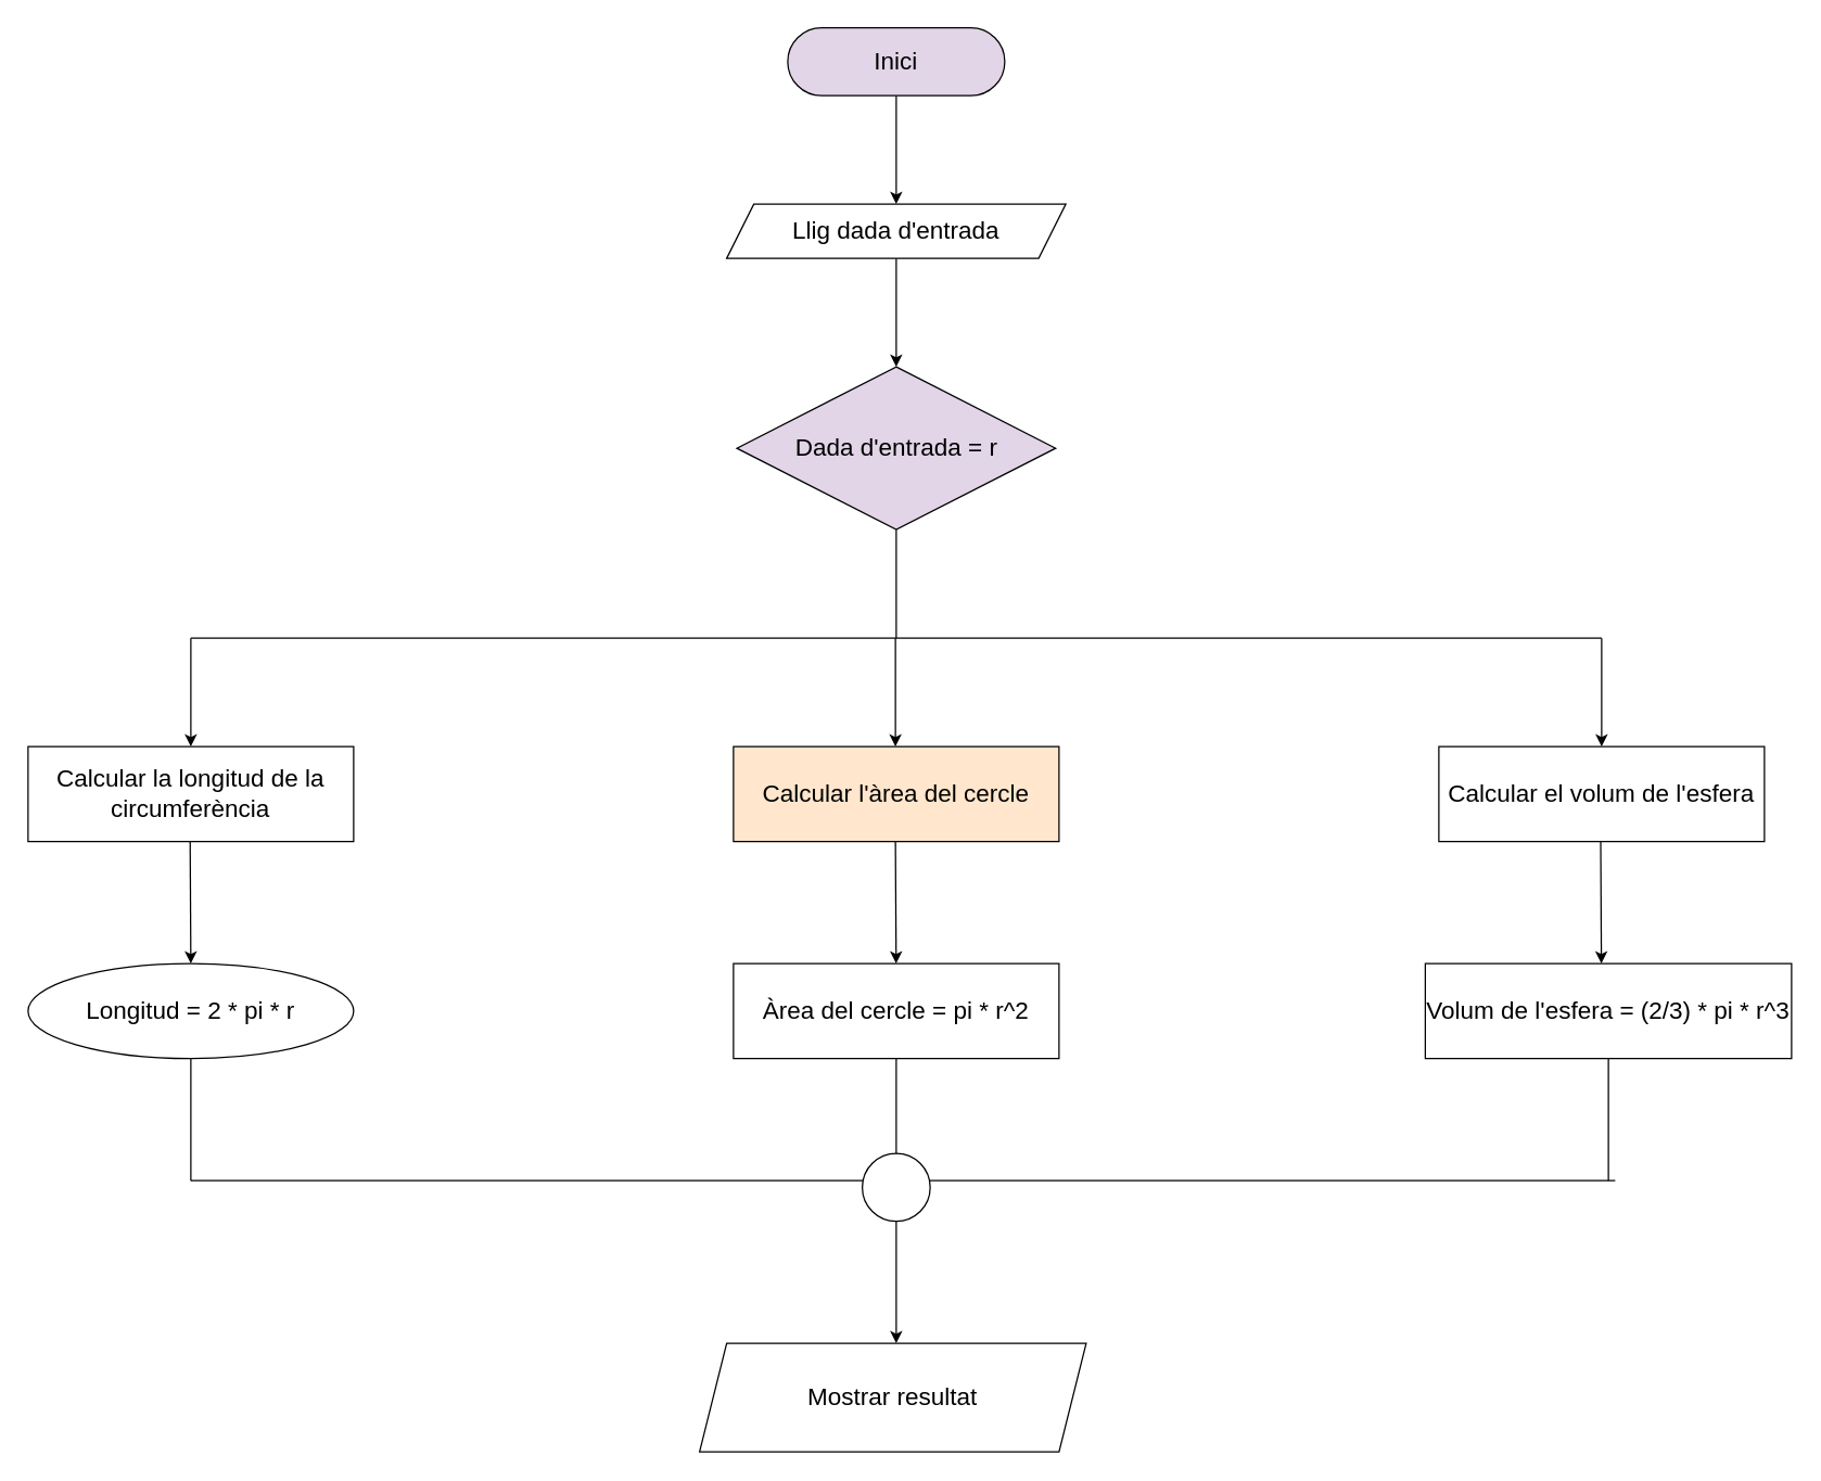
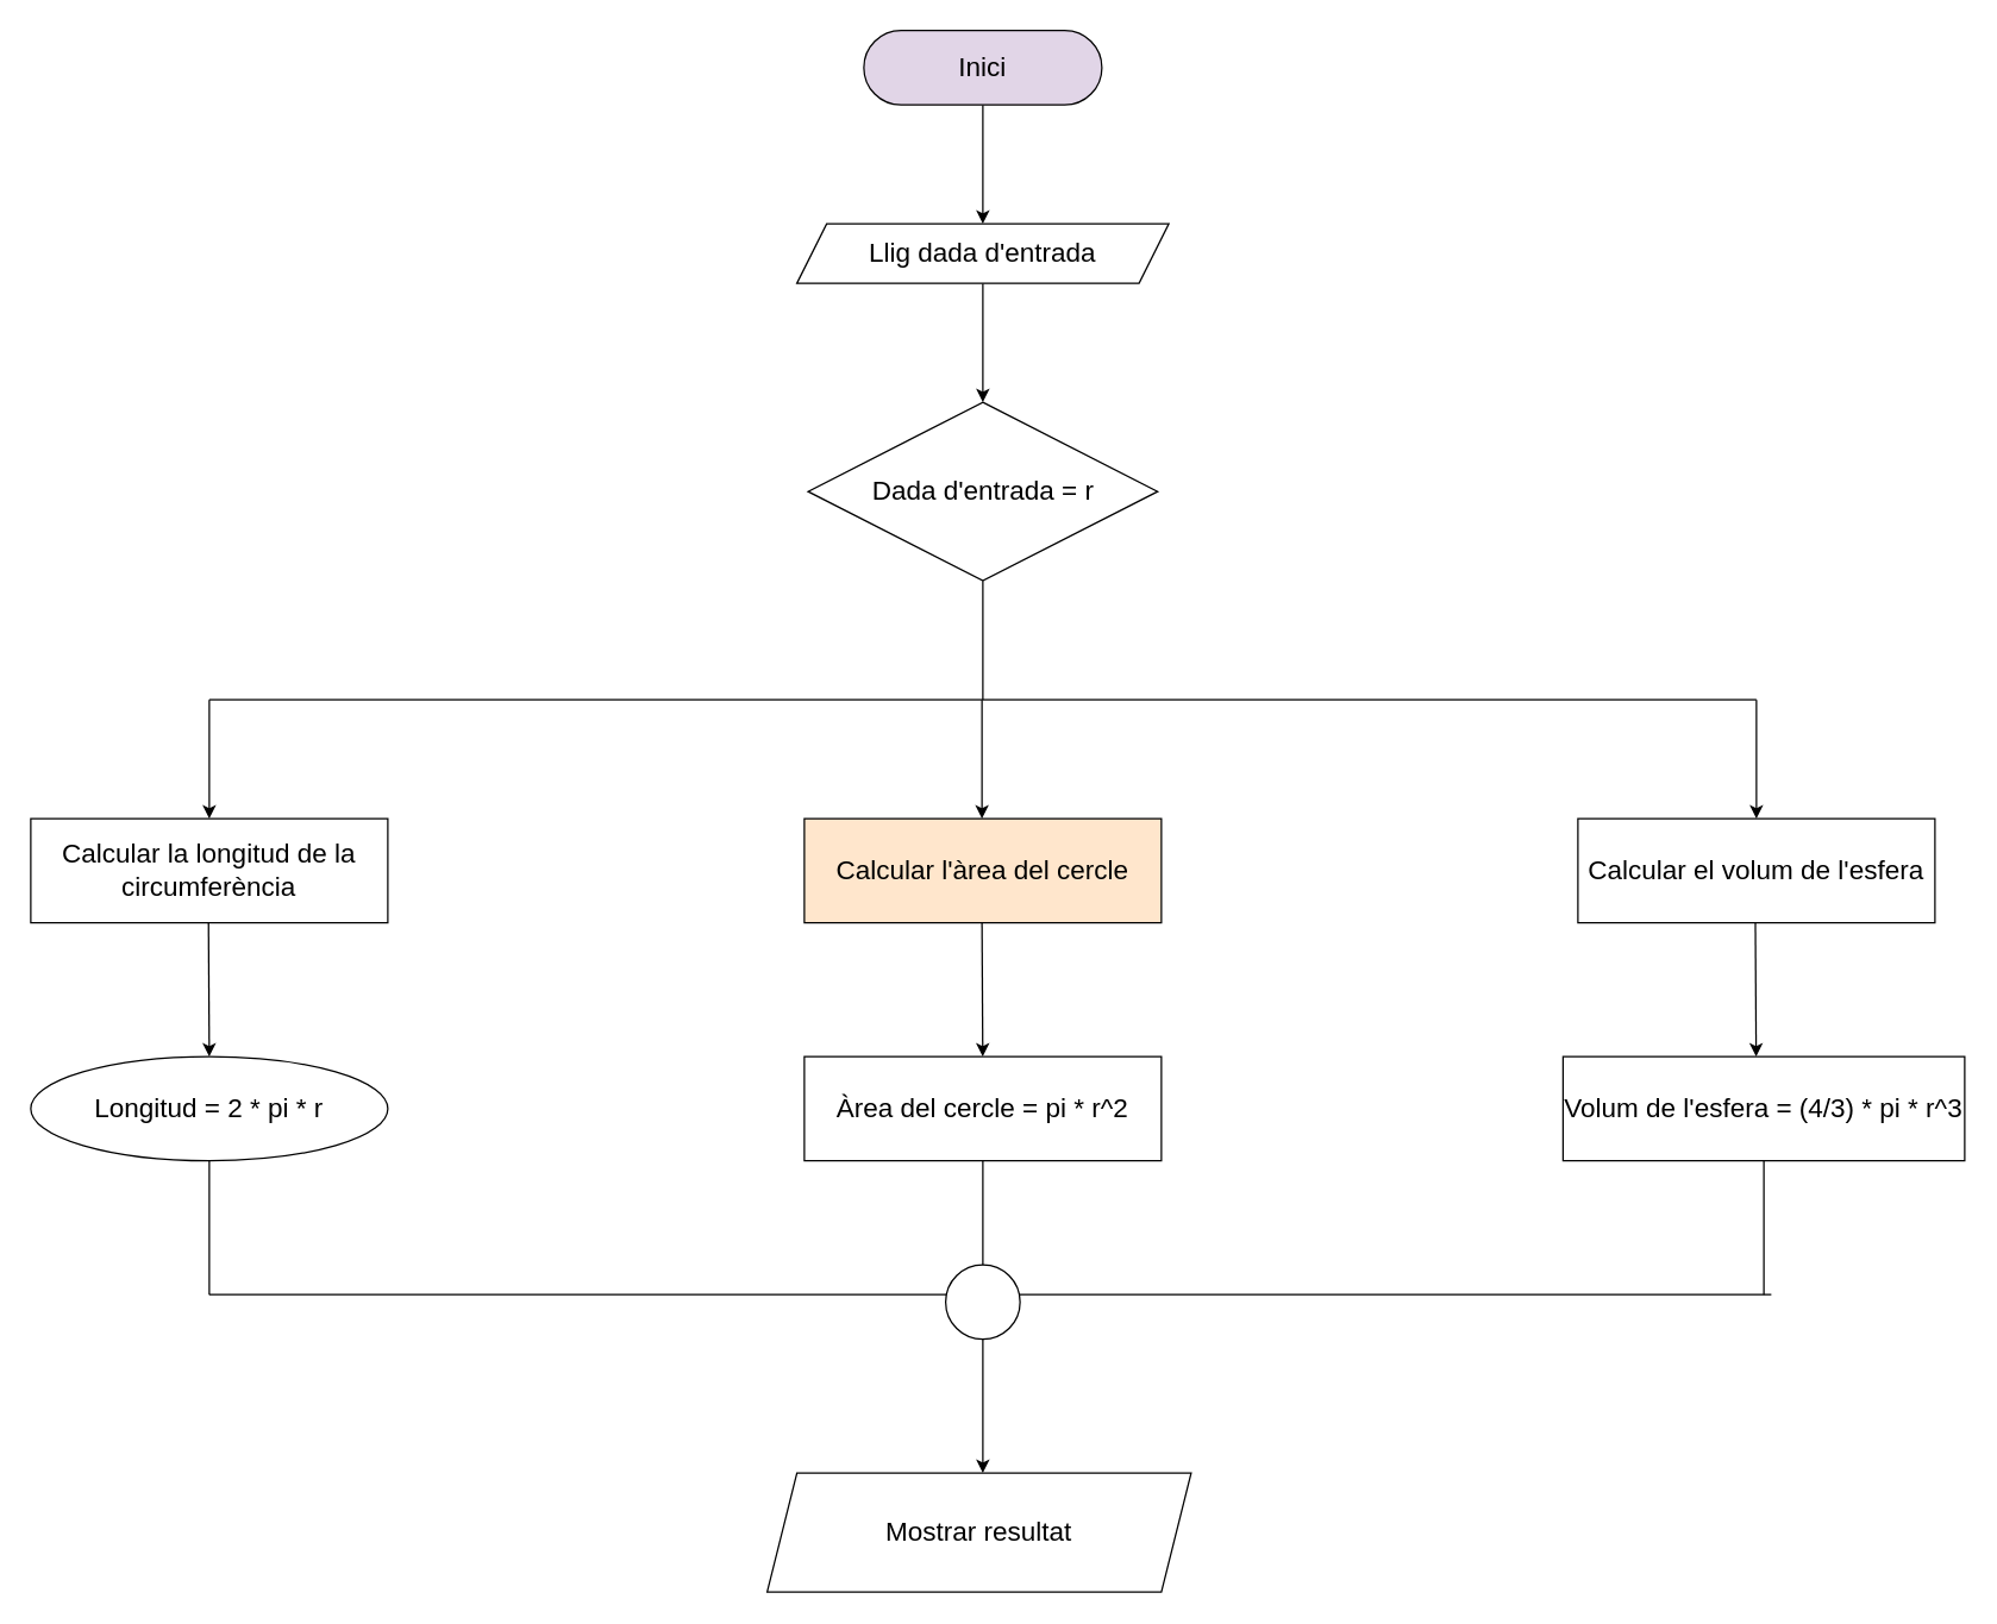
- <mxCell id="6" value="&lt;span style=&quot;font-size: 18px&quot;&gt;Dada d'entrada = r&lt;/span&gt;" style="rhombus;whiteSpace=wrap;html=1;fillColor=#e1d5e7;" vertex="1" parent="1"><mxGeometry x="542.5" y="270" width="235" height="120" as="geometry" /></mxCell>
+ <mxCell id="6" value="&lt;span style=&quot;font-size: 18px&quot;&gt;Dada d'entrada = r&lt;/span&gt;" style="rhombus;whiteSpace=wrap;html=1;" vertex="1" parent="1"><mxGeometry x="542.5" y="270" width="235" height="120" as="geometry" /></mxCell>
- <mxCell id="21" value="&lt;font style=&quot;font-size: 18px&quot;&gt;Volum de l'esfera = (2/3) * pi * r^3&lt;/font&gt;" style="rounded=0;whiteSpace=wrap;html=1;" vertex="1" parent="1"><mxGeometry x="1050" y="710" width="270" height="70" as="geometry" /></mxCell>
+ <mxCell id="21" value="&lt;font style=&quot;font-size: 18px&quot;&gt;Volum de l'esfera = (4/3) * pi * r^3&lt;/font&gt;" style="rounded=0;whiteSpace=wrap;html=1;" vertex="1" parent="1"><mxGeometry x="1050" y="710" width="270" height="70" as="geometry" /></mxCell>
